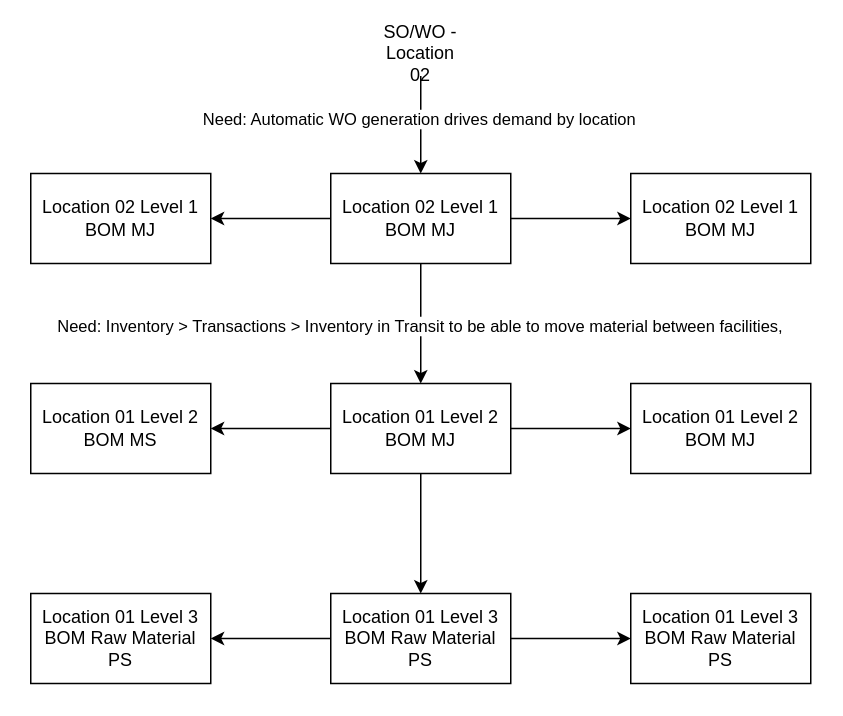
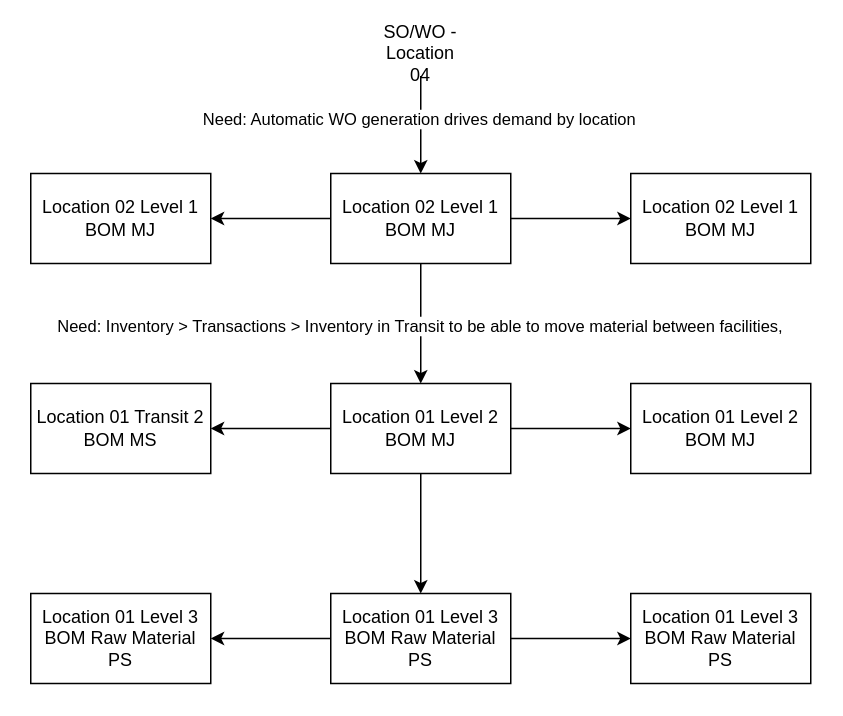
- <mxCell id="4" value="SO/WO - Location 02" style="text;html=1;strokeColor=none;fillColor=none;align=center;verticalAlign=middle;whiteSpace=wrap;rounded=0;" vertex="1" parent="1"><mxGeometry x="250" y="20" width="60" height="30" as="geometry" /></mxCell>
+ <mxCell id="4" value="SO/WO - Location 04" style="text;html=1;strokeColor=none;fillColor=none;align=center;verticalAlign=middle;whiteSpace=wrap;rounded=0;" vertex="1" parent="1"><mxGeometry x="250" y="20" width="60" height="30" as="geometry" /></mxCell>
- <mxCell id="16" value="Location 01 Level 2 BOM MS" style="whiteSpace=wrap;html=1;" vertex="1" parent="1"><mxGeometry x="20" y="255" width="120" height="60" as="geometry" /></mxCell>
+ <mxCell id="16" value="Location 01 Transit 2 BOM MS" style="whiteSpace=wrap;html=1;" vertex="1" parent="1"><mxGeometry x="20" y="255" width="120" height="60" as="geometry" /></mxCell>
